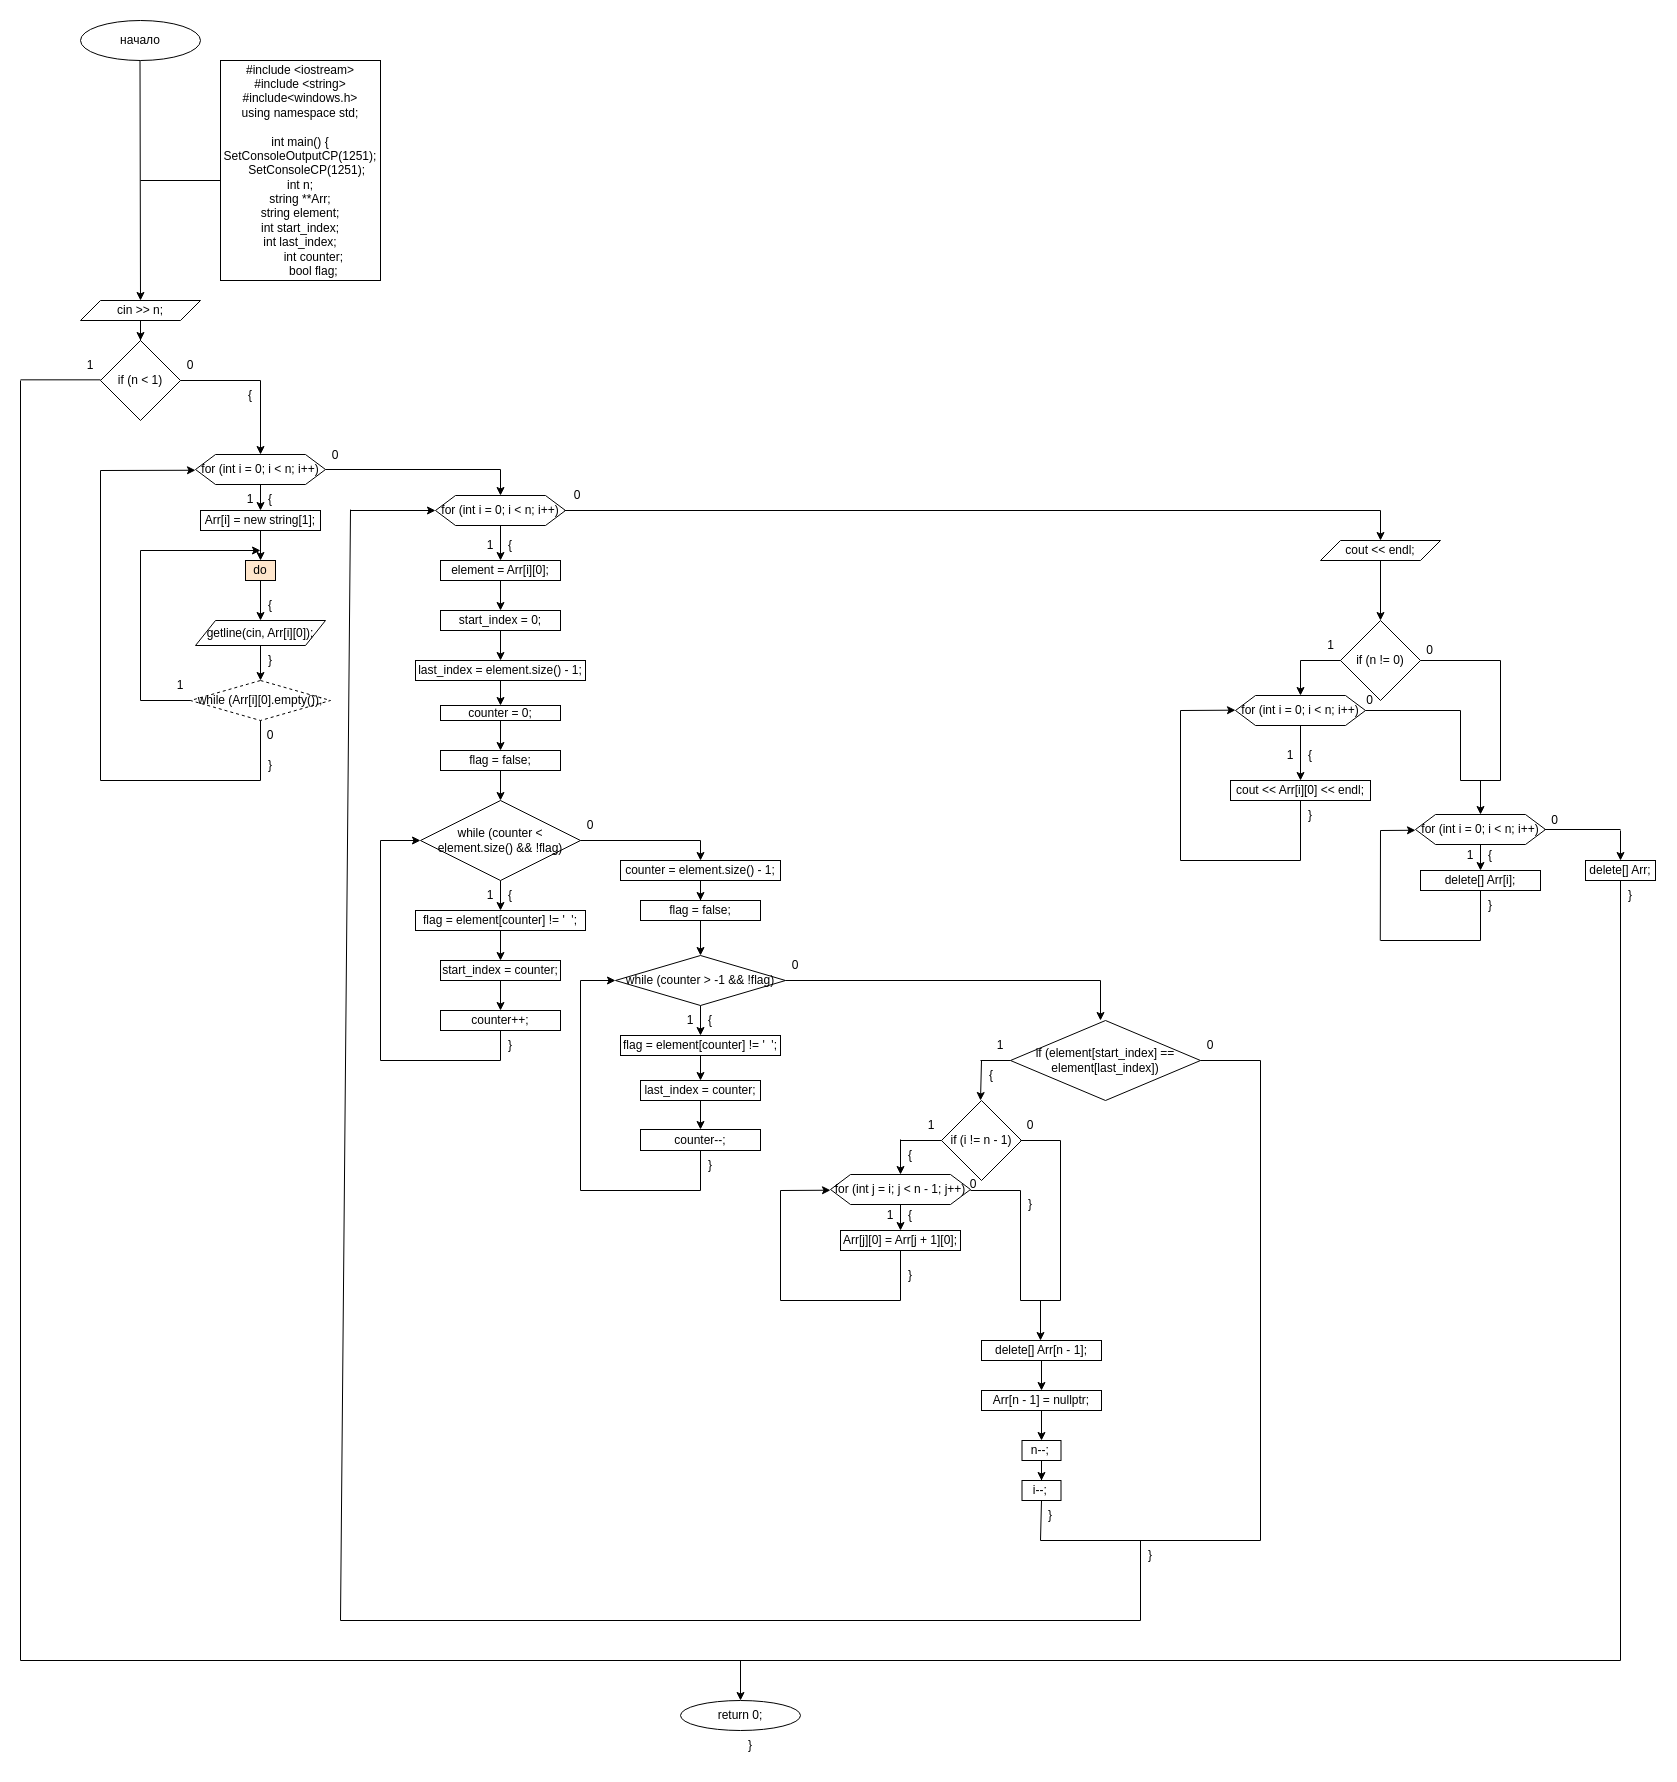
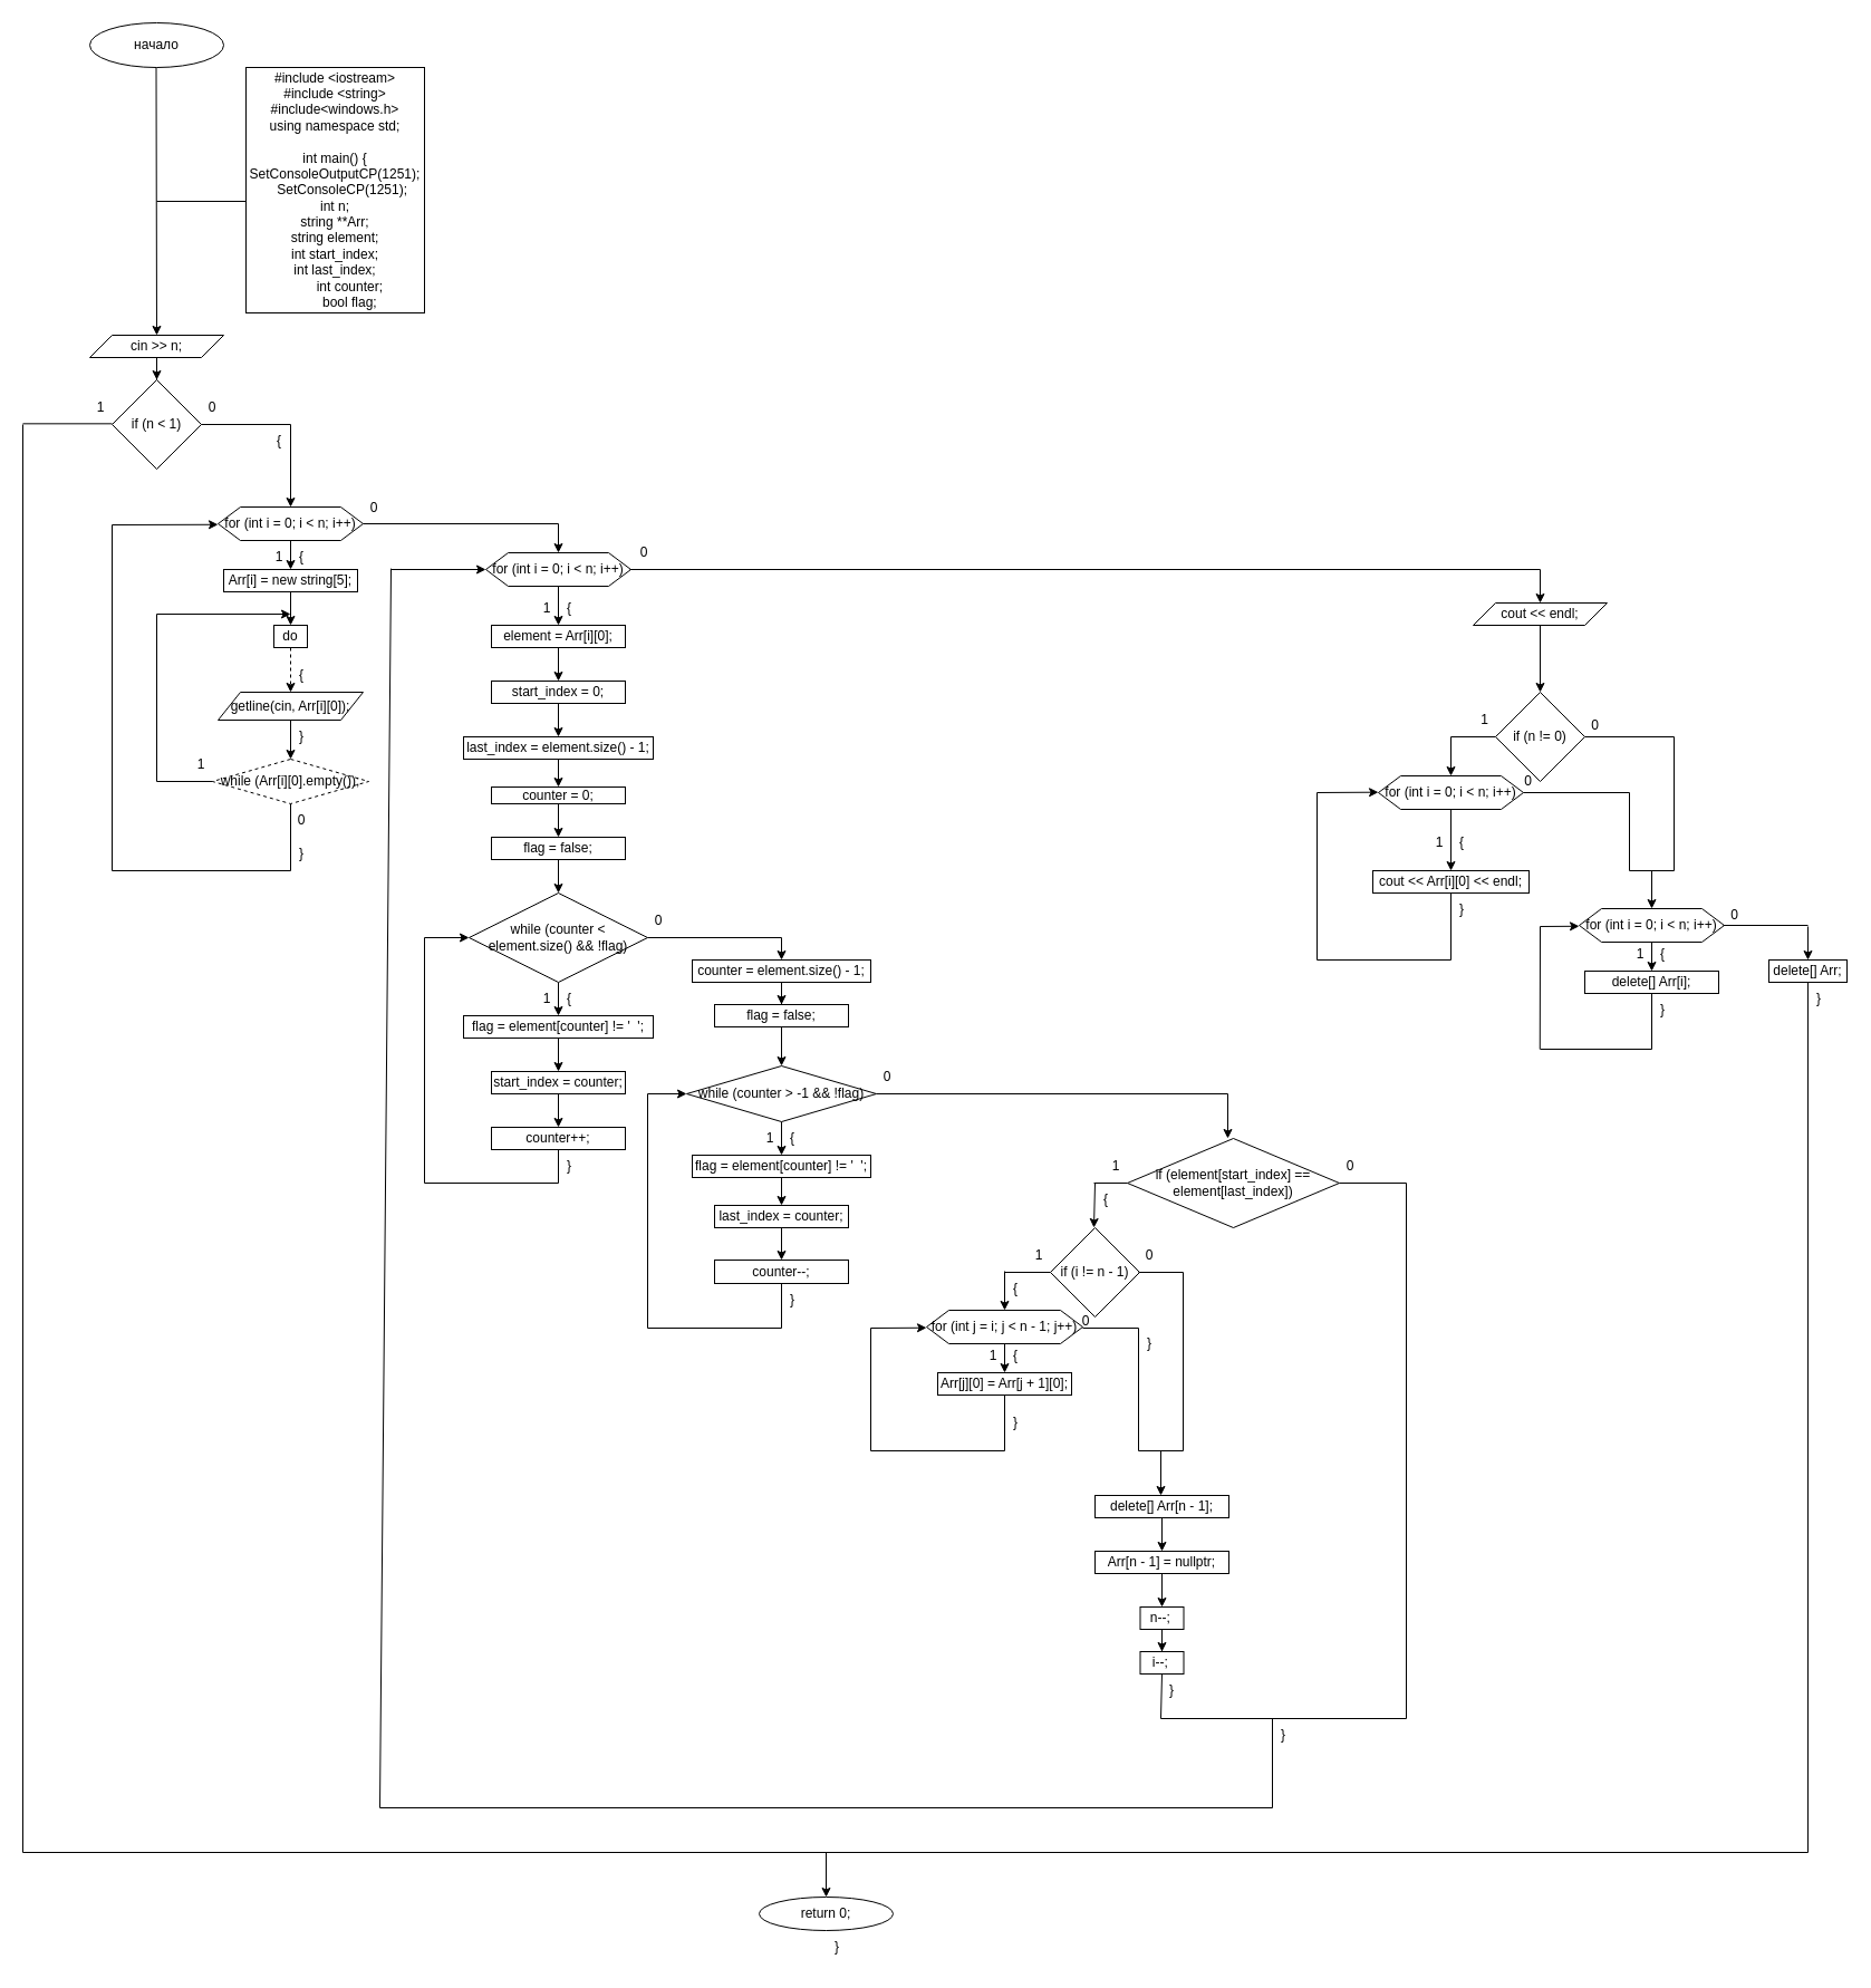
- <mxCell id="16" value="Arr[i] = new string[1];" style="rounded=0;whiteSpace=wrap;html=1;" vertex="1" parent="1"><mxGeometry x="200" y="510" width="120" height="20" as="geometry" /></mxCell>
+ <mxCell id="16" value="Arr[i] = new string[5];" style="rounded=0;whiteSpace=wrap;html=1;" vertex="1" parent="1"><mxGeometry x="200" y="510" width="120" height="20" as="geometry" /></mxCell>
- <mxCell id="20" value="do" style="rounded=0;whiteSpace=wrap;html=1;fillColor=#ffe6cc;" vertex="1" parent="1"><mxGeometry x="245" y="560" width="30" height="20" as="geometry" /></mxCell>
+ <mxCell id="20" value="do" style="rounded=0;whiteSpace=wrap;html=1;" vertex="1" parent="1"><mxGeometry x="245" y="560" width="30" height="20" as="geometry" /></mxCell>
- <mxCell id="19" style="edgeStyle=orthogonalEdgeStyle;rounded=0;orthogonalLoop=1;jettySize=auto;html=1;entryX=0.5;entryY=0;entryDx=0;entryDy=0;" edge="1" parent="1" source="20" target="22"><mxGeometry relative="1" as="geometry" /></mxCell>
+ <mxCell id="19" style="edgeStyle=orthogonalEdgeStyle;rounded=0;orthogonalLoop=1;jettySize=auto;html=1;entryX=0.5;entryY=0;entryDx=0;entryDy=0;dashed=1;" edge="1" parent="1" source="20" target="22"><mxGeometry relative="1" as="geometry" /></mxCell>
